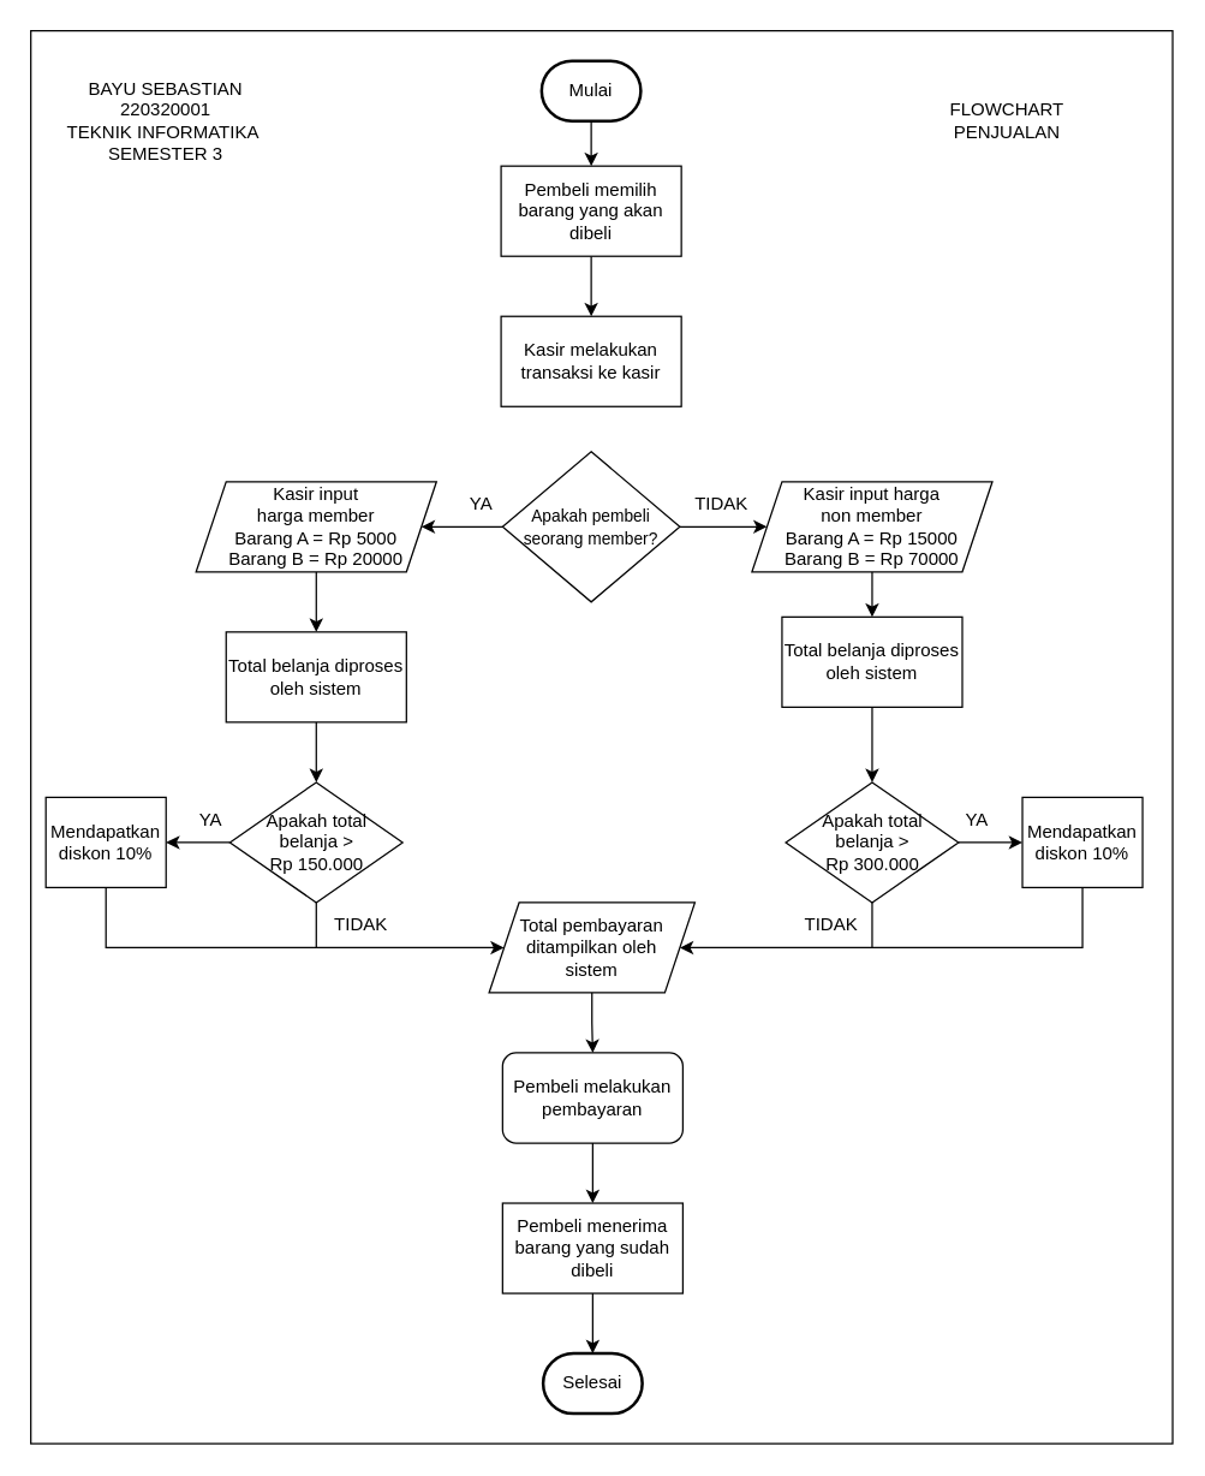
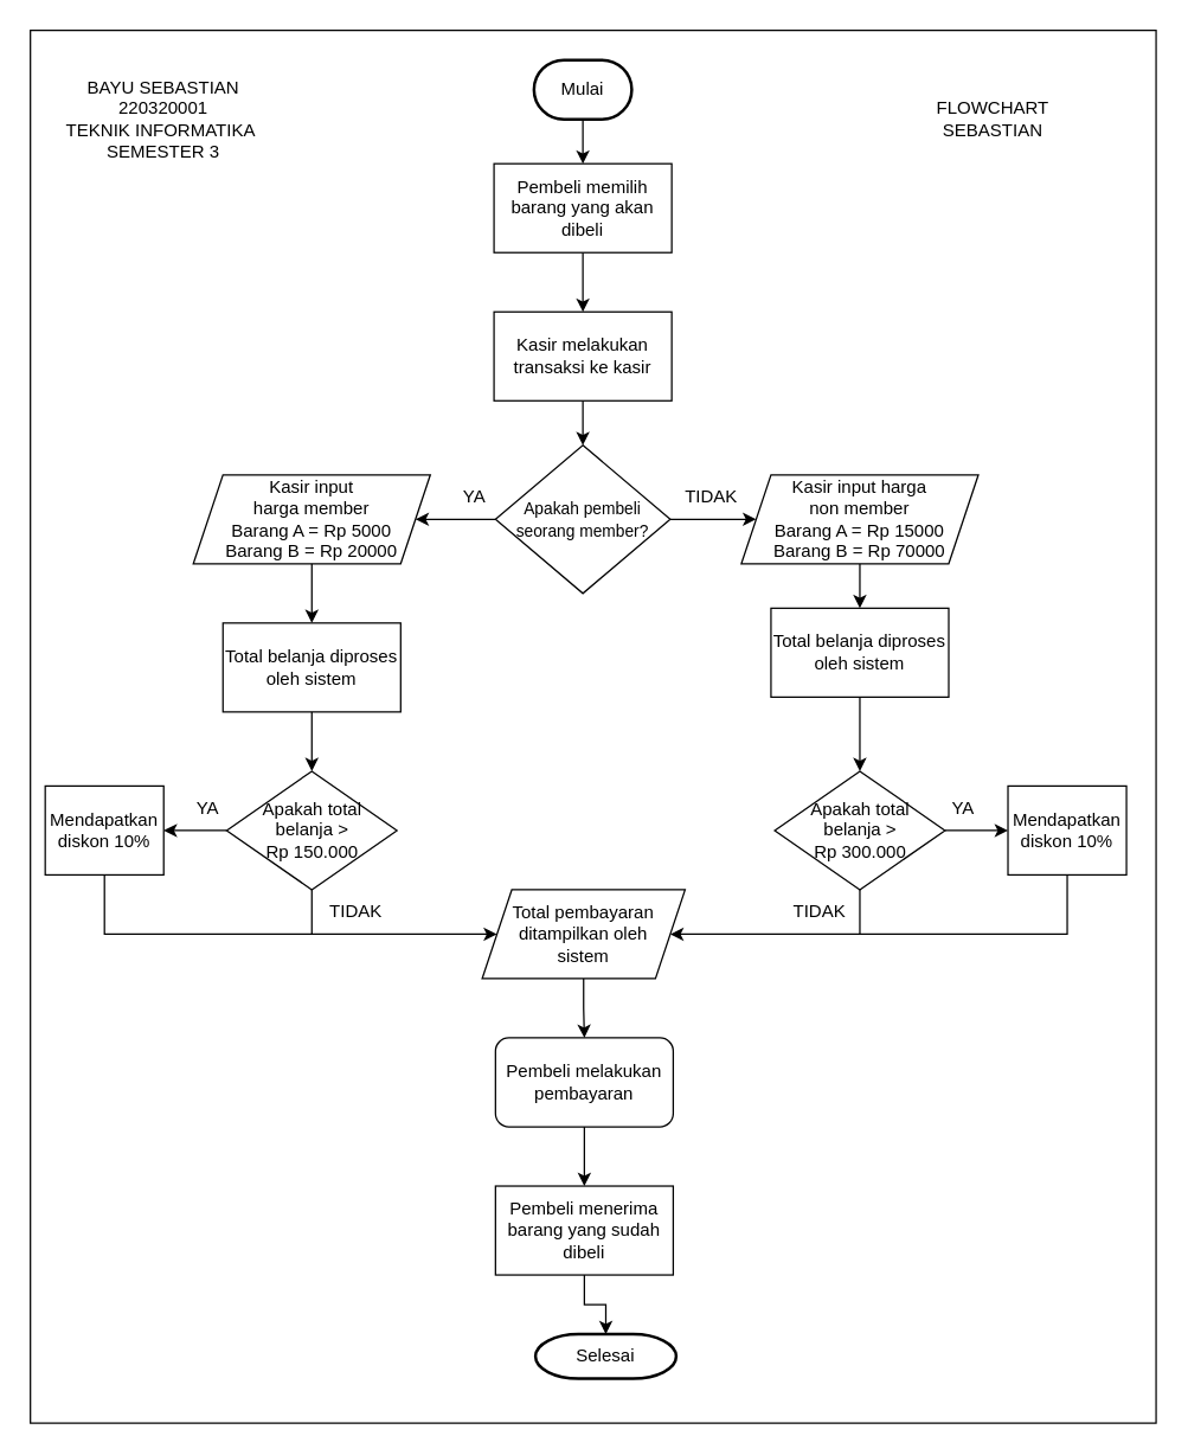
- <mxCell id="43" value="FLOWCHART&lt;br&gt;PENJUALAN" style="text;html=1;strokeColor=none;fillColor=none;align=center;verticalAlign=middle;whiteSpace=wrap;rounded=0;" vertex="1" parent="1"><mxGeometry x="590" y="40" width="160" height="80" as="geometry" /></mxCell>
+ <mxCell id="43" value="FLOWCHART&lt;br&gt;SEBASTIAN" style="text;html=1;strokeColor=none;fillColor=none;align=center;verticalAlign=middle;whiteSpace=wrap;rounded=0;" vertex="1" parent="1"><mxGeometry x="590" y="40" width="160" height="80" as="geometry" /></mxCell>
+ <mxCell id="6" value="" style="edgeStyle=orthogonalEdgeStyle;rounded=0;orthogonalLoop=1;jettySize=auto;html=1;" parent="1" source="7" target="10" edge="1"><mxGeometry relative="1" as="geometry" /></mxCell>
- <mxCell id="31" value="Selesai" style="strokeWidth=2;html=1;shape=mxgraph.flowchart.terminator;whiteSpace=wrap;" parent="1" vertex="1"><mxGeometry x="361" y="900" width="66" height="40" as="geometry" /></mxCell>
+ <mxCell id="31" value="Selesai" style="strokeWidth=2;html=1;shape=mxgraph.flowchart.terminator;whiteSpace=wrap;" parent="1" vertex="1"><mxGeometry x="361" y="900" width="95" height="30" as="geometry" /></mxCell>
